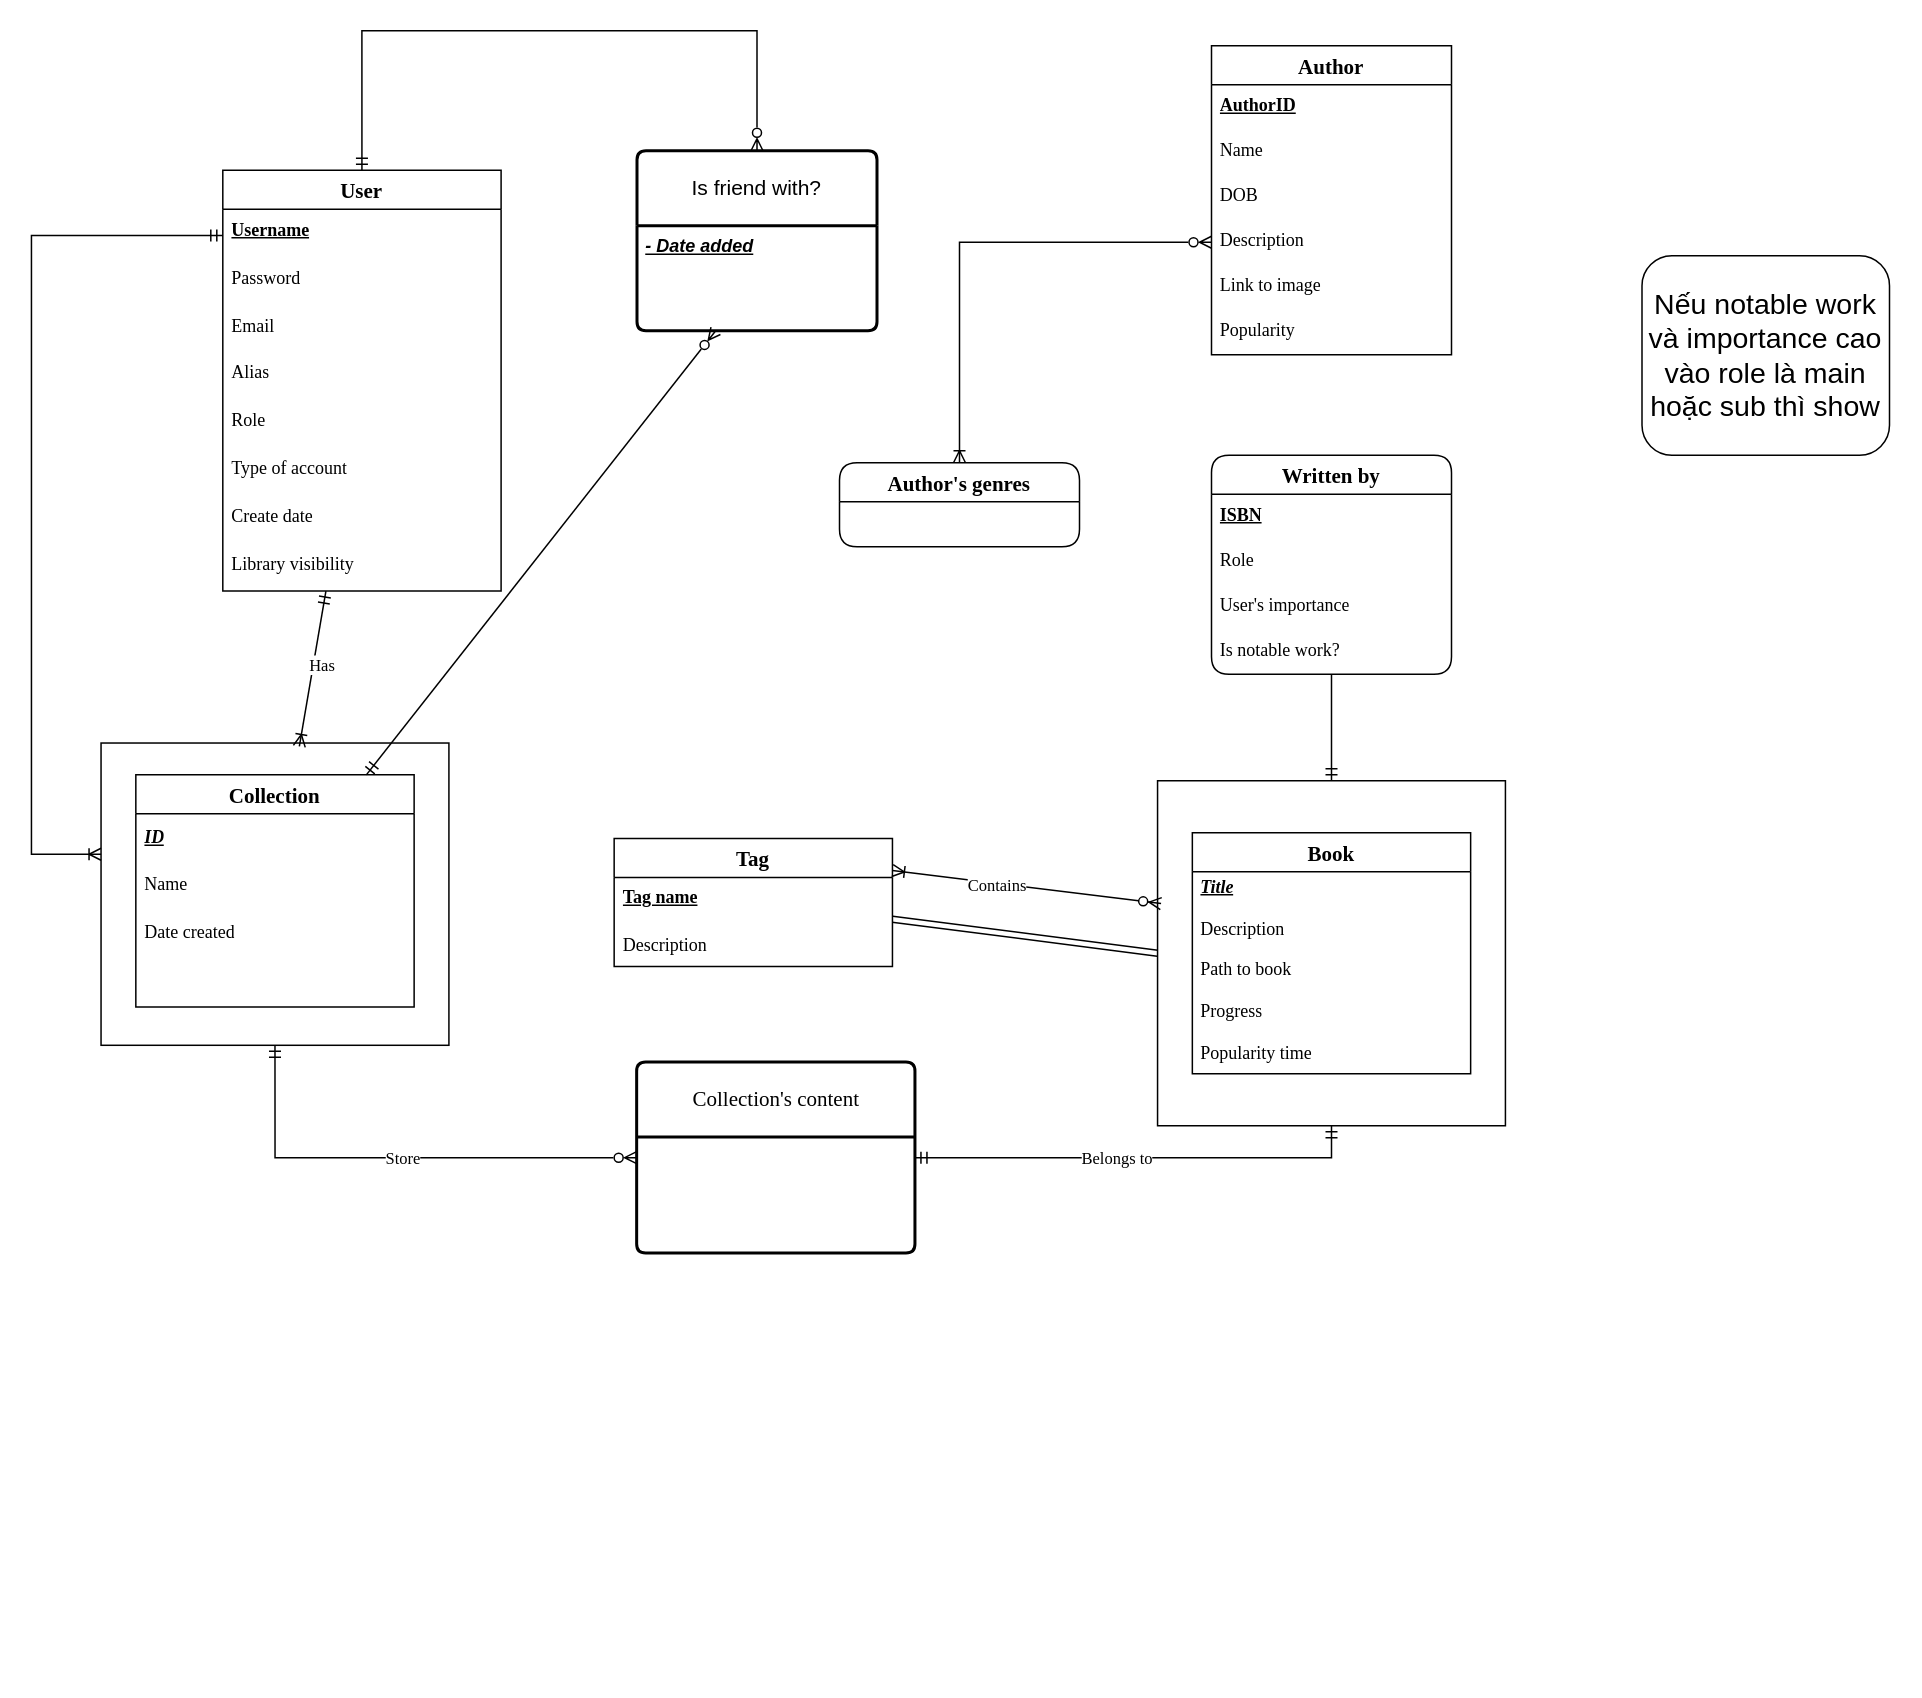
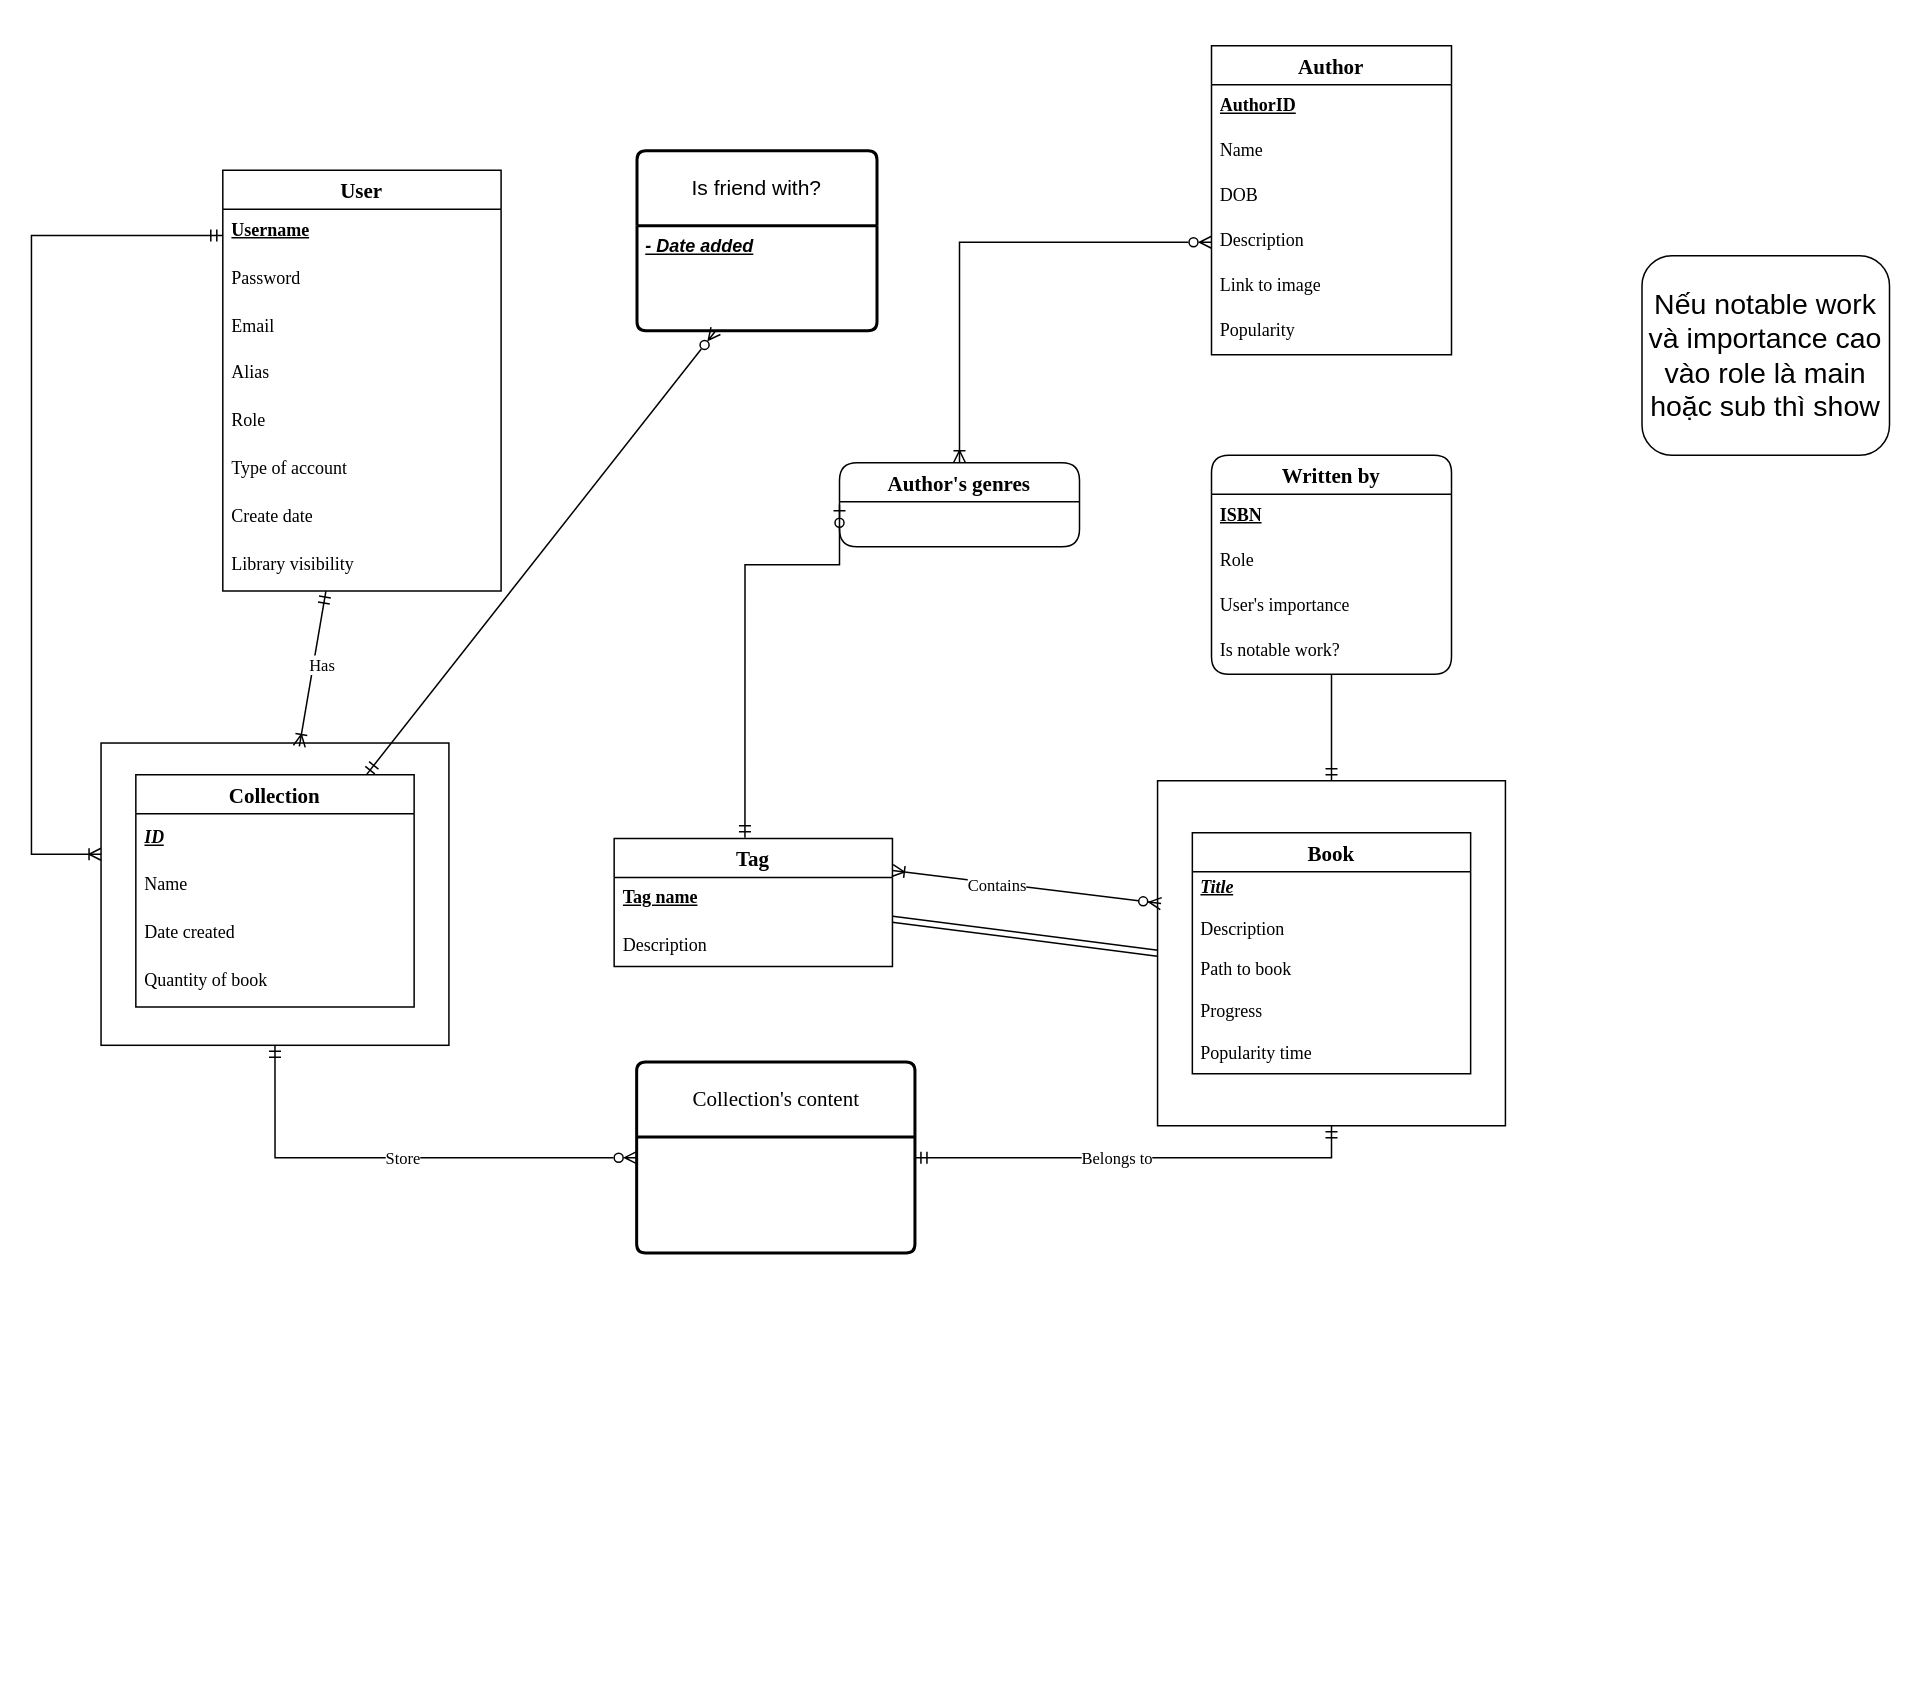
- <mxCell id="61" style="edgeStyle=orthogonalEdgeStyle;rounded=0;orthogonalLoop=1;jettySize=auto;html=1;entryX=0.5;entryY=0;entryDx=0;entryDy=0;startArrow=ERzeroToMany;startFill=0;endArrow=ERmandOne;endFill=0;" edge="1" parent="1" source="62" target="2"><mxGeometry relative="1" as="geometry"><Array as="points"><mxPoint x="504" y="20" /><mxPoint x="241" y="20" /></Array></mxGeometry></mxCell>
+ <mxCell id="59" style="edgeStyle=orthogonalEdgeStyle;rounded=0;orthogonalLoop=1;jettySize=auto;html=1;entryX=0.47;entryY=-0.006;entryDx=0;entryDy=0;entryPerimeter=0;exitX=0;exitY=0.5;exitDx=0;exitDy=0;endArrow=ERmandOne;endFill=0;startArrow=ERzeroToOne;startFill=0;" parent="1" source="58" target="20" edge="1"><mxGeometry relative="1" as="geometry"><mxPoint x="554" y="391" as="sourcePoint" /><Array as="points"><mxPoint x="496" y="376" /></Array></mxGeometry></mxCell>
+ <mxCell id="34" value="Quantity of book" style="text;strokeColor=none;fillColor=none;spacingLeft=4;spacingRight=4;overflow=hidden;rotatable=0;points=[[0,0.5],[1,0.5]];portConstraint=eastwest;fontSize=12;whiteSpace=wrap;html=1;container=0;fontFamily=Verdana;" parent="29" vertex="1"><mxGeometry y="123.03" width="185.532" height="31.818" as="geometry" /></mxCell>
